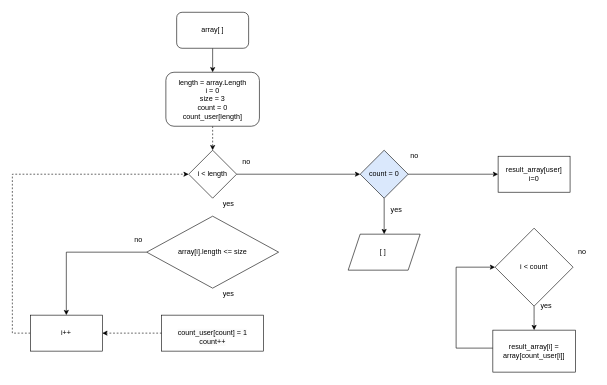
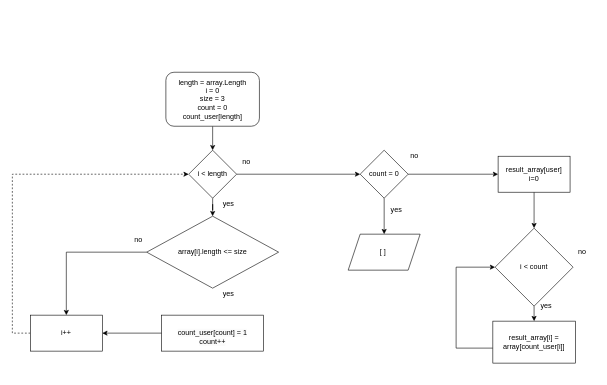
- <mxCell id="3" value="array[ ]" style="rounded=1;whiteSpace=wrap;html=1;" vertex="1" parent="1"><mxGeometry x="294" y="20" width="120" height="60" as="geometry" /></mxCell>
- <mxCell id="2" value="" style="edgeStyle=orthogonalEdgeStyle;rounded=0;orthogonalLoop=1;jettySize=auto;html=1;" edge="1" parent="1" source="3" target="5"><mxGeometry relative="1" as="geometry" /></mxCell>
- <mxCell id="4" value="" style="edgeStyle=orthogonalEdgeStyle;rounded=0;orthogonalLoop=1;jettySize=auto;html=1;dashed=1;" edge="1" parent="1" source="5" target="8"><mxGeometry relative="1" as="geometry" /></mxCell>
+ <mxCell id="4" value="" style="edgeStyle=orthogonalEdgeStyle;rounded=0;orthogonalLoop=1;jettySize=auto;html=1;" edge="1" parent="1" source="5" target="8"><mxGeometry relative="1" as="geometry" /></mxCell>
- <mxCell id="15" value="count = 0" style="rhombus;whiteSpace=wrap;html=1;fillColor=#dae8fc;" vertex="1" parent="1"><mxGeometry x="600" y="250" width="80" height="80" as="geometry" /></mxCell>
+ <mxCell id="15" value="count = 0" style="rhombus;whiteSpace=wrap;html=1;" vertex="1" parent="1"><mxGeometry x="600" y="250" width="80" height="80" as="geometry" /></mxCell>
+ <mxCell id="7" value="" style="edgeStyle=orthogonalEdgeStyle;rounded=0;orthogonalLoop=1;jettySize=auto;html=1;" edge="1" parent="1" source="8" target="10"><mxGeometry relative="1" as="geometry" /></mxCell>
+ <mxCell id="17" value="" style="edgeStyle=orthogonalEdgeStyle;rounded=0;orthogonalLoop=1;jettySize=auto;html=1;" edge="1" parent="1" source="18" target="20"><mxGeometry relative="1" as="geometry" /></mxCell>
- <mxCell id="27" value="" style="edgeStyle=orthogonalEdgeStyle;rounded=0;orthogonalLoop=1;jettySize=auto;html=1;dashed=1;" edge="1" parent="1" source="28" target="12"><mxGeometry relative="1" as="geometry" /></mxCell>
+ <mxCell id="27" value="" style="edgeStyle=orthogonalEdgeStyle;rounded=0;orthogonalLoop=1;jettySize=auto;html=1;" edge="1" parent="1" source="28" target="12"><mxGeometry relative="1" as="geometry" /></mxCell>
- <mxCell id="22" value="result_array[i] = &lt;br&gt;array[count_user[i]]" style="rounded=0;whiteSpace=wrap;html=1;" vertex="1" parent="1"><mxGeometry x="821.25" y="550" width="137.5" height="70" as="geometry" /></mxCell>
+ <mxCell id="22" value="result_array[i] = &lt;br&gt;array[count_user[i]]" style="rounded=0;whiteSpace=wrap;html=1;" vertex="1" parent="1"><mxGeometry x="821.25" y="535" width="137.5" height="70" as="geometry" /></mxCell>
